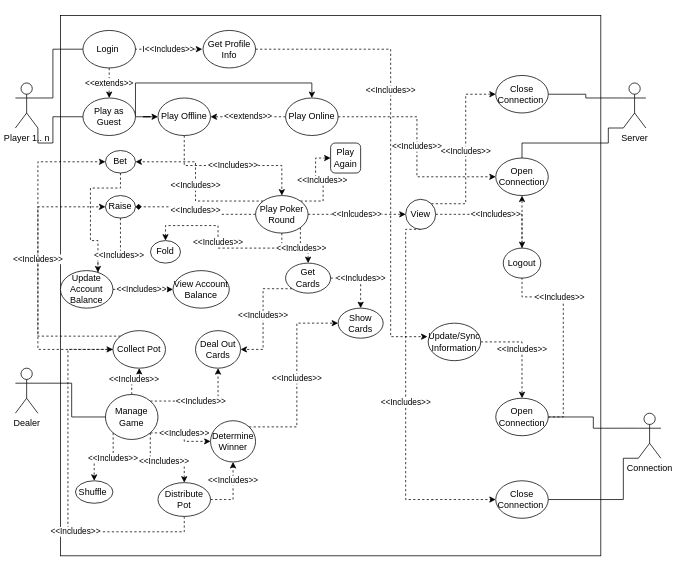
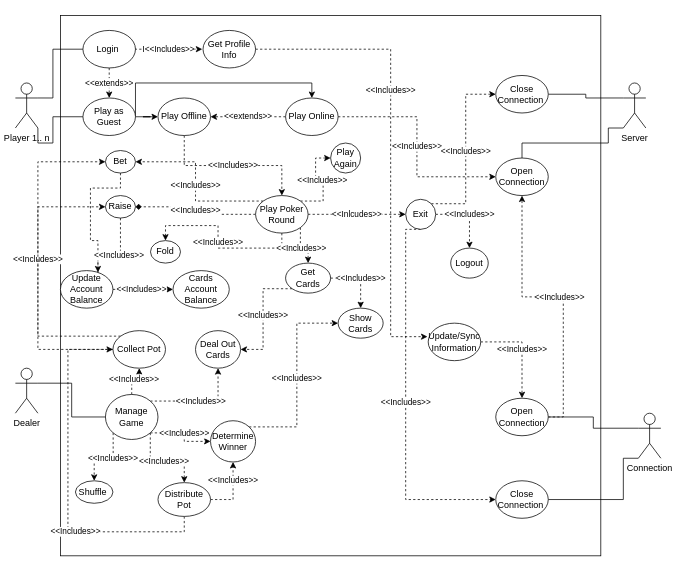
- <mxCell id="53" value="Play Again" style="whiteSpace=wrap;html=1;gradientColor=#ffffff;rounded=1;" parent="1" vertex="1"><mxGeometry x="440" y="190" width="40" height="40" as="geometry" /></mxCell>
+ <mxCell id="53" value="Play Again" style="ellipse;whiteSpace=wrap;html=1;gradientColor=#ffffff;" parent="1" vertex="1"><mxGeometry x="440" y="190" width="40" height="40" as="geometry" /></mxCell>
- <mxCell id="57" value="View" style="ellipse;whiteSpace=wrap;html=1;gradientColor=#ffffff;" parent="1" vertex="1"><mxGeometry x="540" y="265" width="40" height="40" as="geometry" /></mxCell>
+ <mxCell id="57" value="Exit" style="ellipse;whiteSpace=wrap;html=1;gradientColor=#ffffff;" parent="1" vertex="1"><mxGeometry x="540" y="265" width="40" height="40" as="geometry" /></mxCell>
- <mxCell id="74" value="Logout" style="ellipse;whiteSpace=wrap;html=1;" parent="1" vertex="1"><mxGeometry x="670" y="330" width="50" height="40" as="geometry" /></mxCell>
+ <mxCell id="74" value="Logout" style="ellipse;whiteSpace=wrap;html=1;" parent="1" vertex="1"><mxGeometry x="600" y="330" width="50" height="40" as="geometry" /></mxCell>
- <mxCell id="48" value="View Account Balance" style="ellipse;whiteSpace=wrap;html=1;gradientColor=#ffffff;" parent="1" vertex="1"><mxGeometry x="230" y="360" width="75" height="50" as="geometry" /></mxCell>
+ <mxCell id="48" value="Cards Account Balance" style="ellipse;whiteSpace=wrap;html=1;gradientColor=#ffffff;" parent="1" vertex="1"><mxGeometry x="230" y="360" width="75" height="50" as="geometry" /></mxCell>
